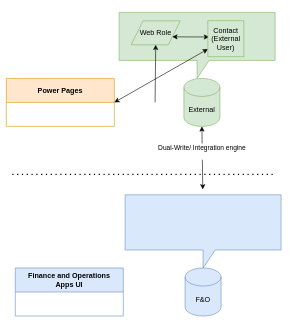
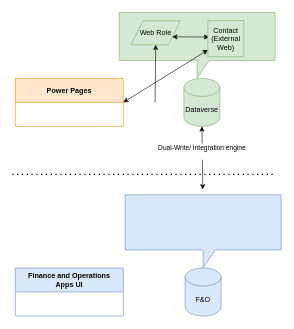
- <mxCell id="14" value="Contact&lt;br&gt;(External User)" style="whiteSpace=wrap;html=1;aspect=fixed;fillColor=#d5e8d4;strokeColor=#82b366;gradientColor=none;fillStyle=auto;shadow=0;glass=0;rounded=0;" vertex="1" parent="1"><mxGeometry x="346" y="34" width="60" height="60" as="geometry" /></mxCell>
+ <mxCell id="14" value="Contact&lt;br&gt;(External Web)" style="whiteSpace=wrap;html=1;aspect=fixed;fillColor=#d5e8d4;strokeColor=#82b366;gradientColor=none;fillStyle=auto;shadow=0;glass=0;rounded=0;" vertex="1" parent="1"><mxGeometry x="346" y="34" width="60" height="60" as="geometry" /></mxCell>
- <mxCell id="9" value="Power Pages" style="swimlane;whiteSpace=wrap;html=1;startSize=40;fillColor=#ffe6cc;strokeColor=#d79b00;" parent="1" vertex="1"><mxGeometry x="10" y="130" width="180" height="80" as="geometry"><mxRectangle x="270" y="650" width="180" height="40" as="alternateBounds" /></mxGeometry></mxCell>
+ <mxCell id="9" value="Power Pages" style="swimlane;whiteSpace=wrap;html=1;startSize=40;fillColor=#ffe6cc;strokeColor=#d79b00;" parent="1" vertex="1"><mxGeometry x="25" y="130" width="180" height="80" as="geometry"><mxRectangle x="270" y="650" width="180" height="40" as="alternateBounds" /></mxGeometry></mxCell>
- <mxCell id="6" value="External" style="shape=cylinder3;whiteSpace=wrap;html=1;boundedLbl=1;backgroundOutline=1;size=15;fillColor=#d5e8d4;strokeColor=#82b366;" parent="1" vertex="1"><mxGeometry x="306" y="130" width="60" height="80" as="geometry" /></mxCell>
+ <mxCell id="6" value="Dataverse" style="shape=cylinder3;whiteSpace=wrap;html=1;boundedLbl=1;backgroundOutline=1;size=15;fillColor=#d5e8d4;strokeColor=#82b366;" parent="1" vertex="1"><mxGeometry x="306" y="130" width="60" height="80" as="geometry" /></mxCell>
